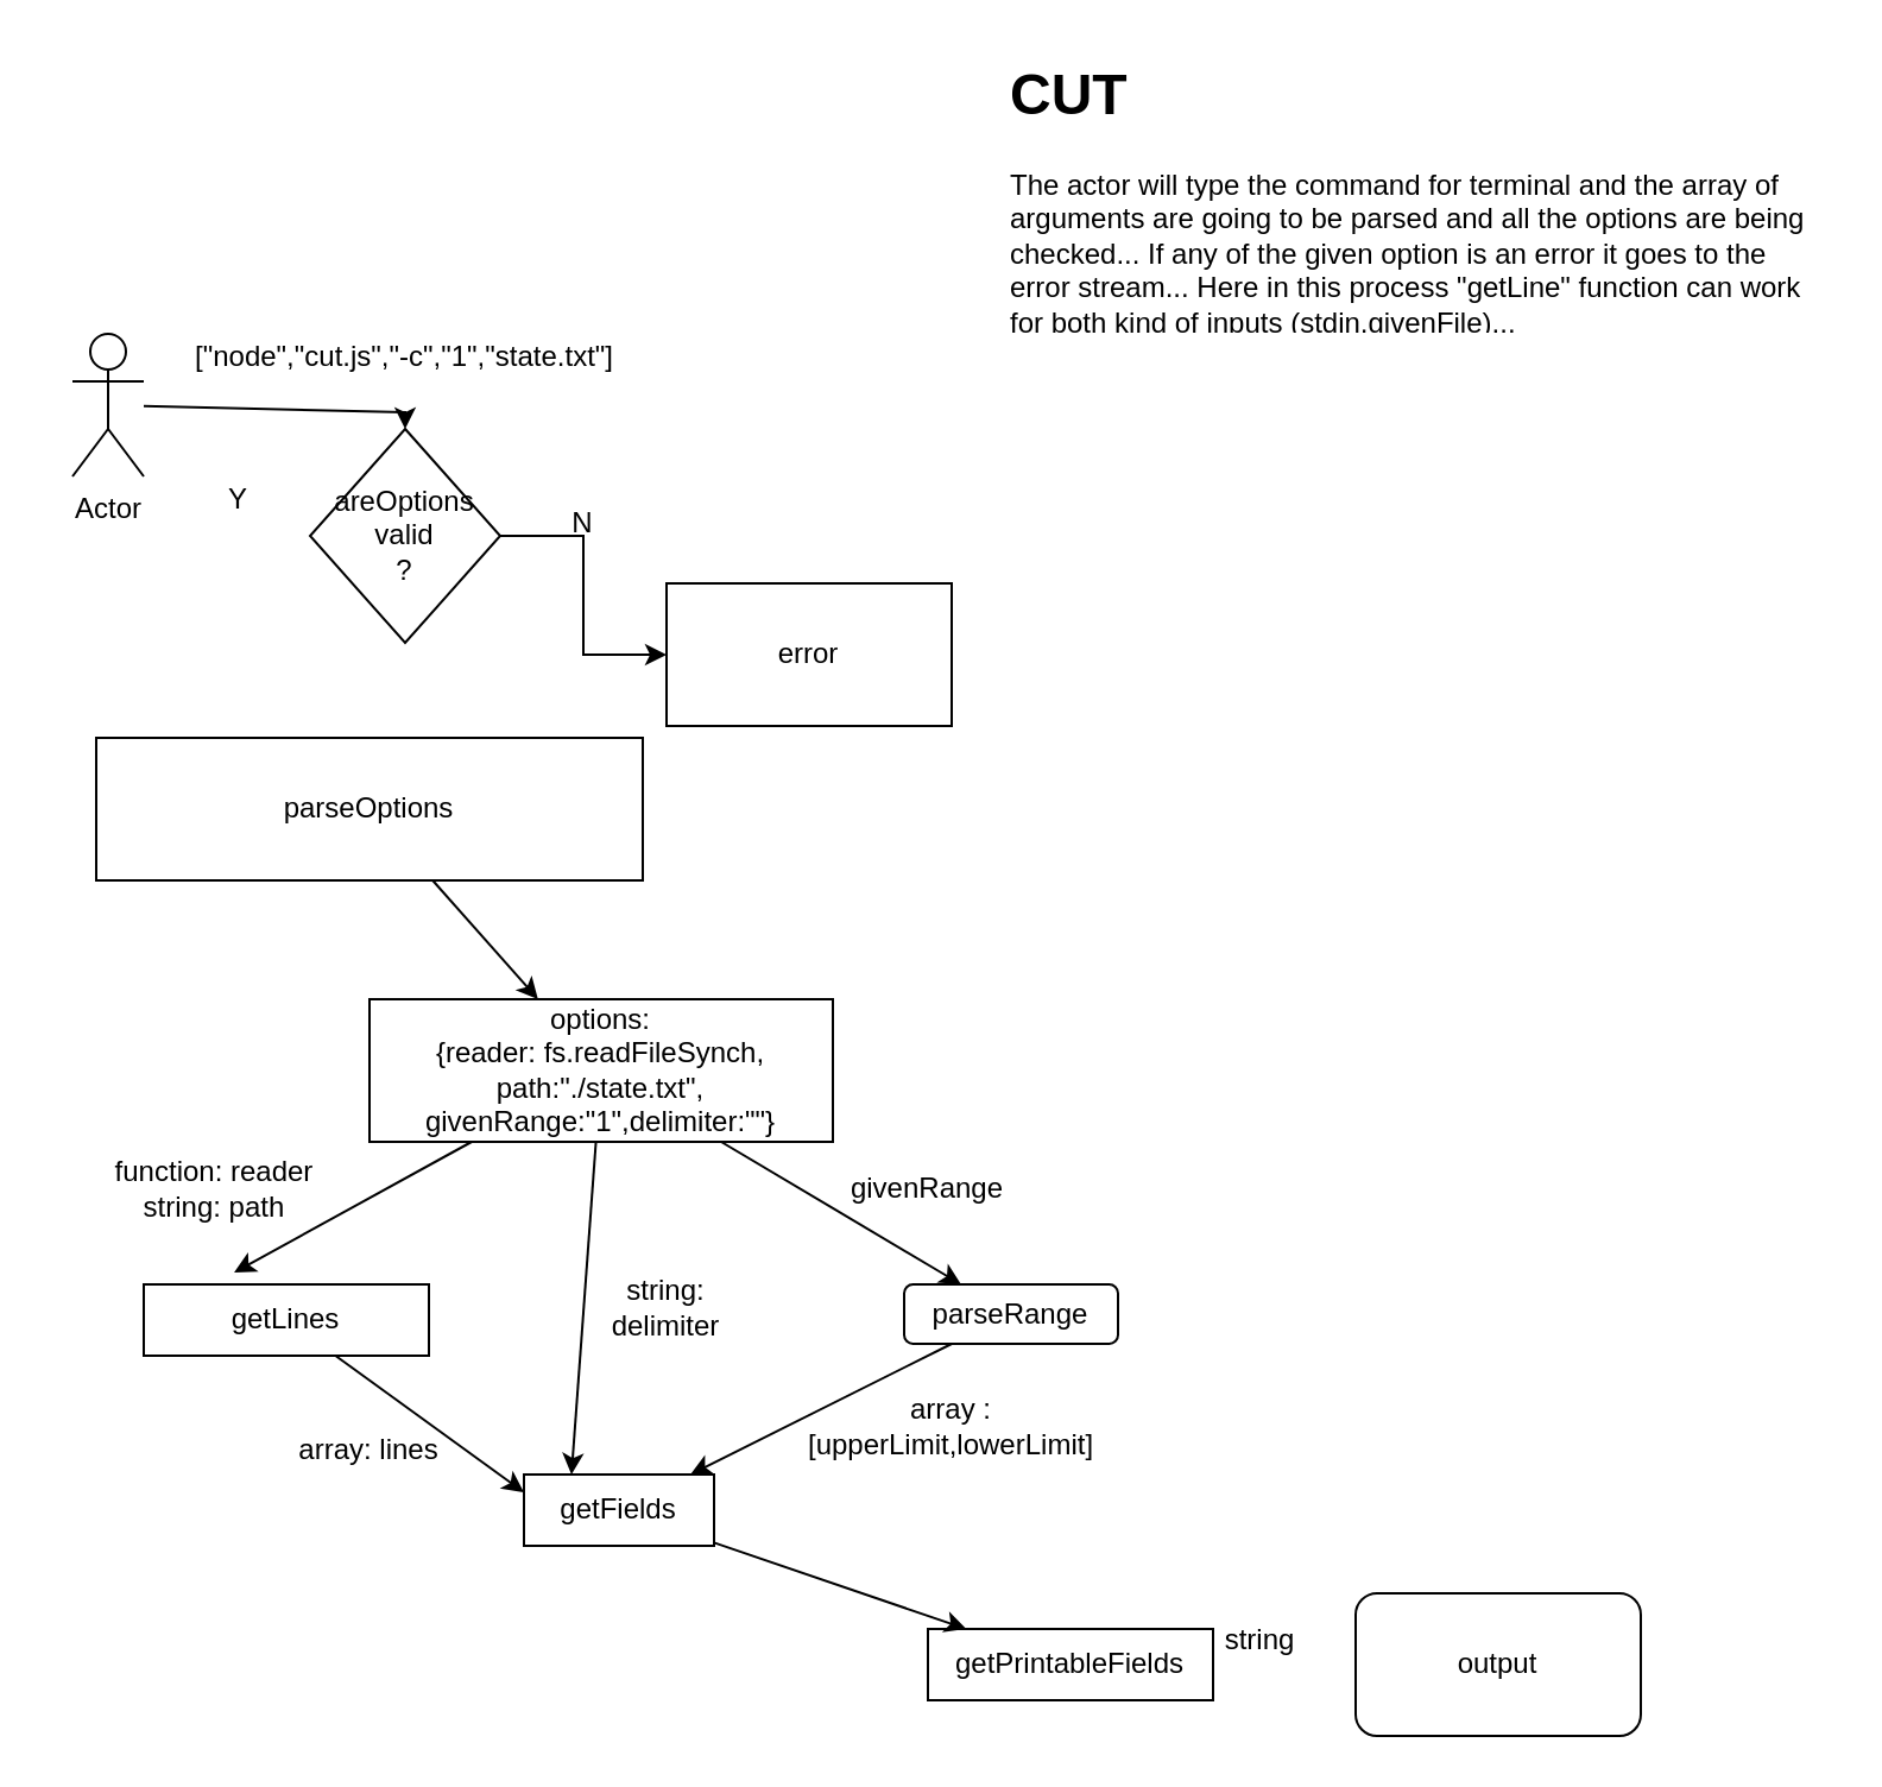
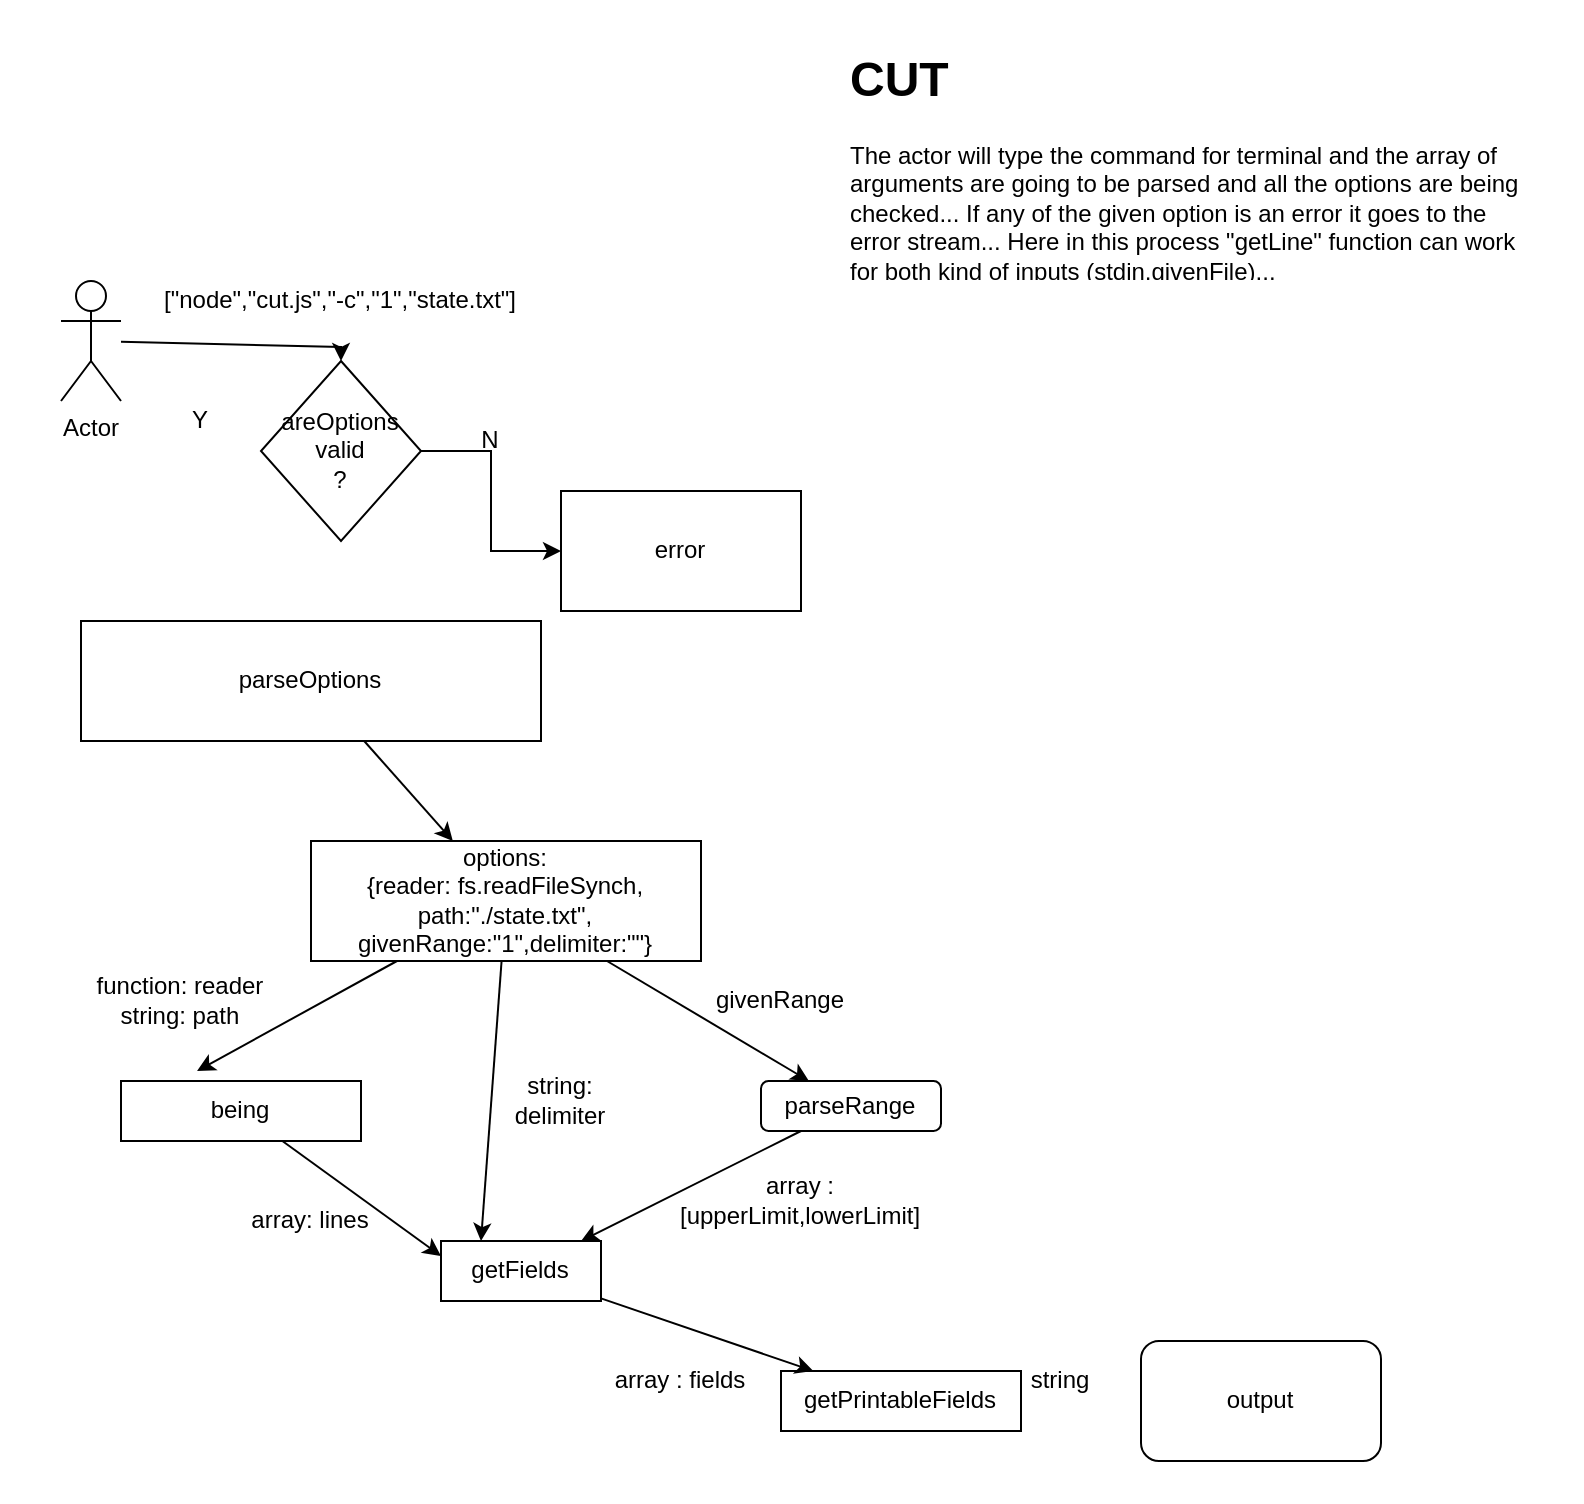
- <mxCell id="9" value="getLines" style="rounded=0;whiteSpace=wrap;html=1;" parent="1" vertex="1"><mxGeometry x="60" y="540" width="120" height="30" as="geometry" /></mxCell>
+ <mxCell id="9" value="being" style="rounded=0;whiteSpace=wrap;html=1;" parent="1" vertex="1"><mxGeometry x="60" y="540" width="120" height="30" as="geometry" /></mxCell>
+ <mxCell id="7" value="array : fields" style="text;html=1;strokeColor=none;fillColor=none;align=center;verticalAlign=middle;whiteSpace=wrap;rounded=0;" parent="1" vertex="1"><mxGeometry x="300" y="680" width="80" height="20" as="geometry" /></mxCell>
